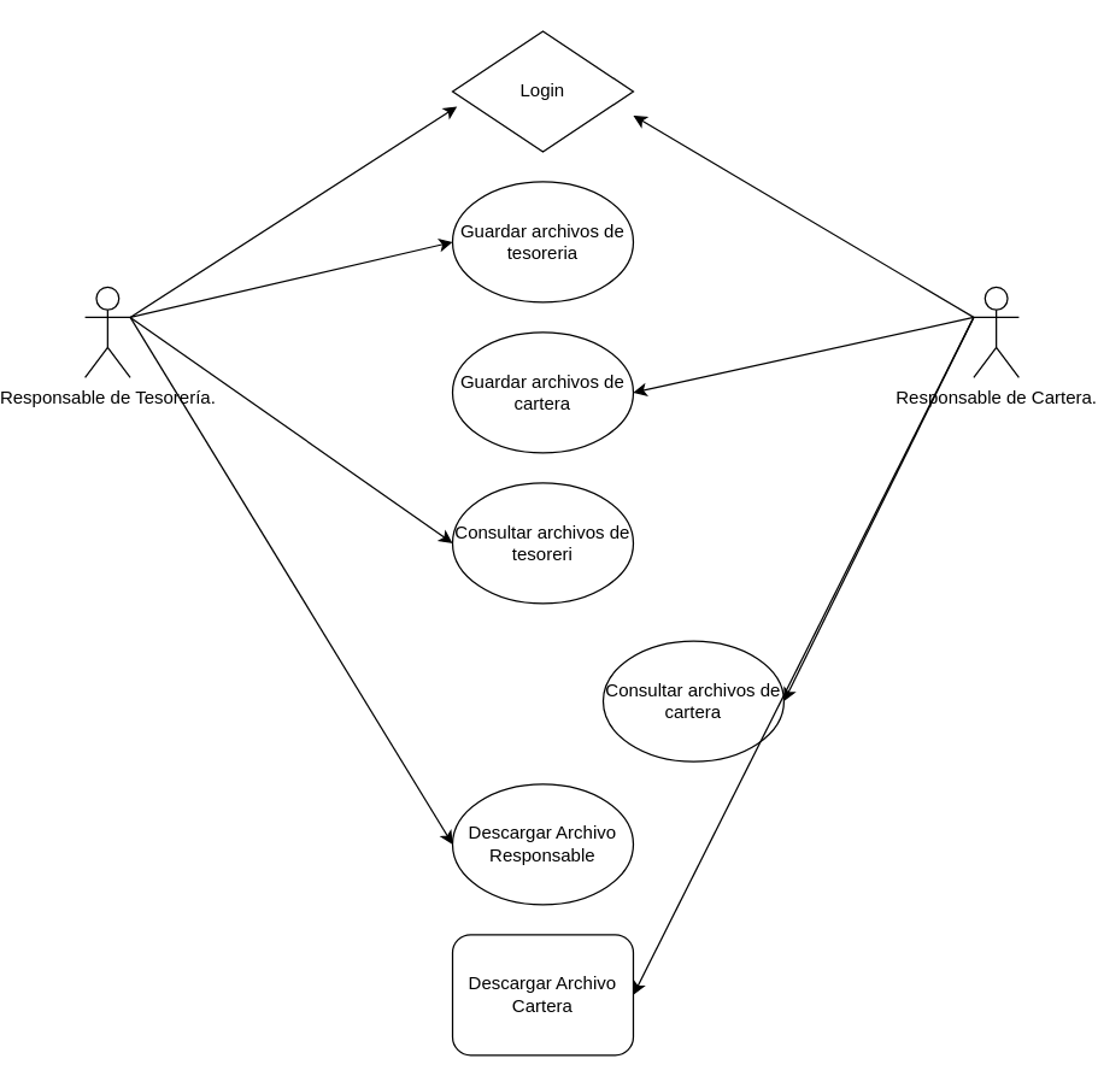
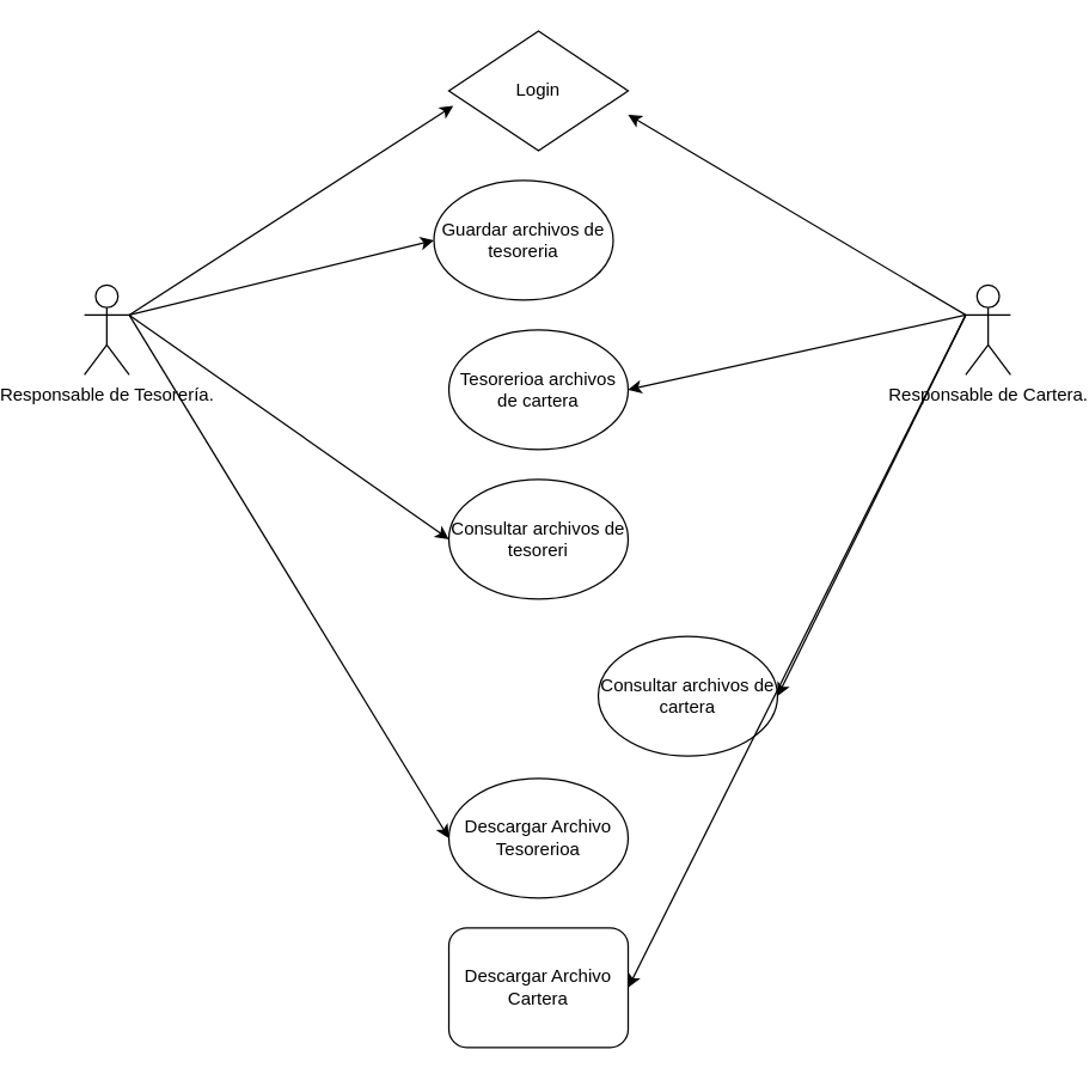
- <mxCell id="5" value="Guardar archivos de tesoreria" style="ellipse;whiteSpace=wrap;html=1;" vertex="1" parent="1"><mxGeometry x="264" y="120" width="120" height="80" as="geometry" /></mxCell>
+ <mxCell id="5" value="Guardar archivos de tesoreria" style="ellipse;whiteSpace=wrap;html=1;" vertex="1" parent="1"><mxGeometry x="254" y="120" width="120" height="80" as="geometry" /></mxCell>
- <mxCell id="7" value="Guardar archivos de cartera" style="ellipse;whiteSpace=wrap;html=1;" vertex="1" parent="1"><mxGeometry x="264" y="220" width="120" height="80" as="geometry" /></mxCell>
+ <mxCell id="7" value="Tesorerioa archivos de cartera" style="ellipse;whiteSpace=wrap;html=1;" vertex="1" parent="1"><mxGeometry x="264" y="220" width="120" height="80" as="geometry" /></mxCell>
- <mxCell id="15" value="Descargar Archivo Responsable" style="ellipse;whiteSpace=wrap;html=1;" vertex="1" parent="1"><mxGeometry x="264" y="520" width="120" height="80" as="geometry" /></mxCell>
+ <mxCell id="15" value="Descargar Archivo Tesorerioa" style="ellipse;whiteSpace=wrap;html=1;" vertex="1" parent="1"><mxGeometry x="264" y="520" width="120" height="80" as="geometry" /></mxCell>
